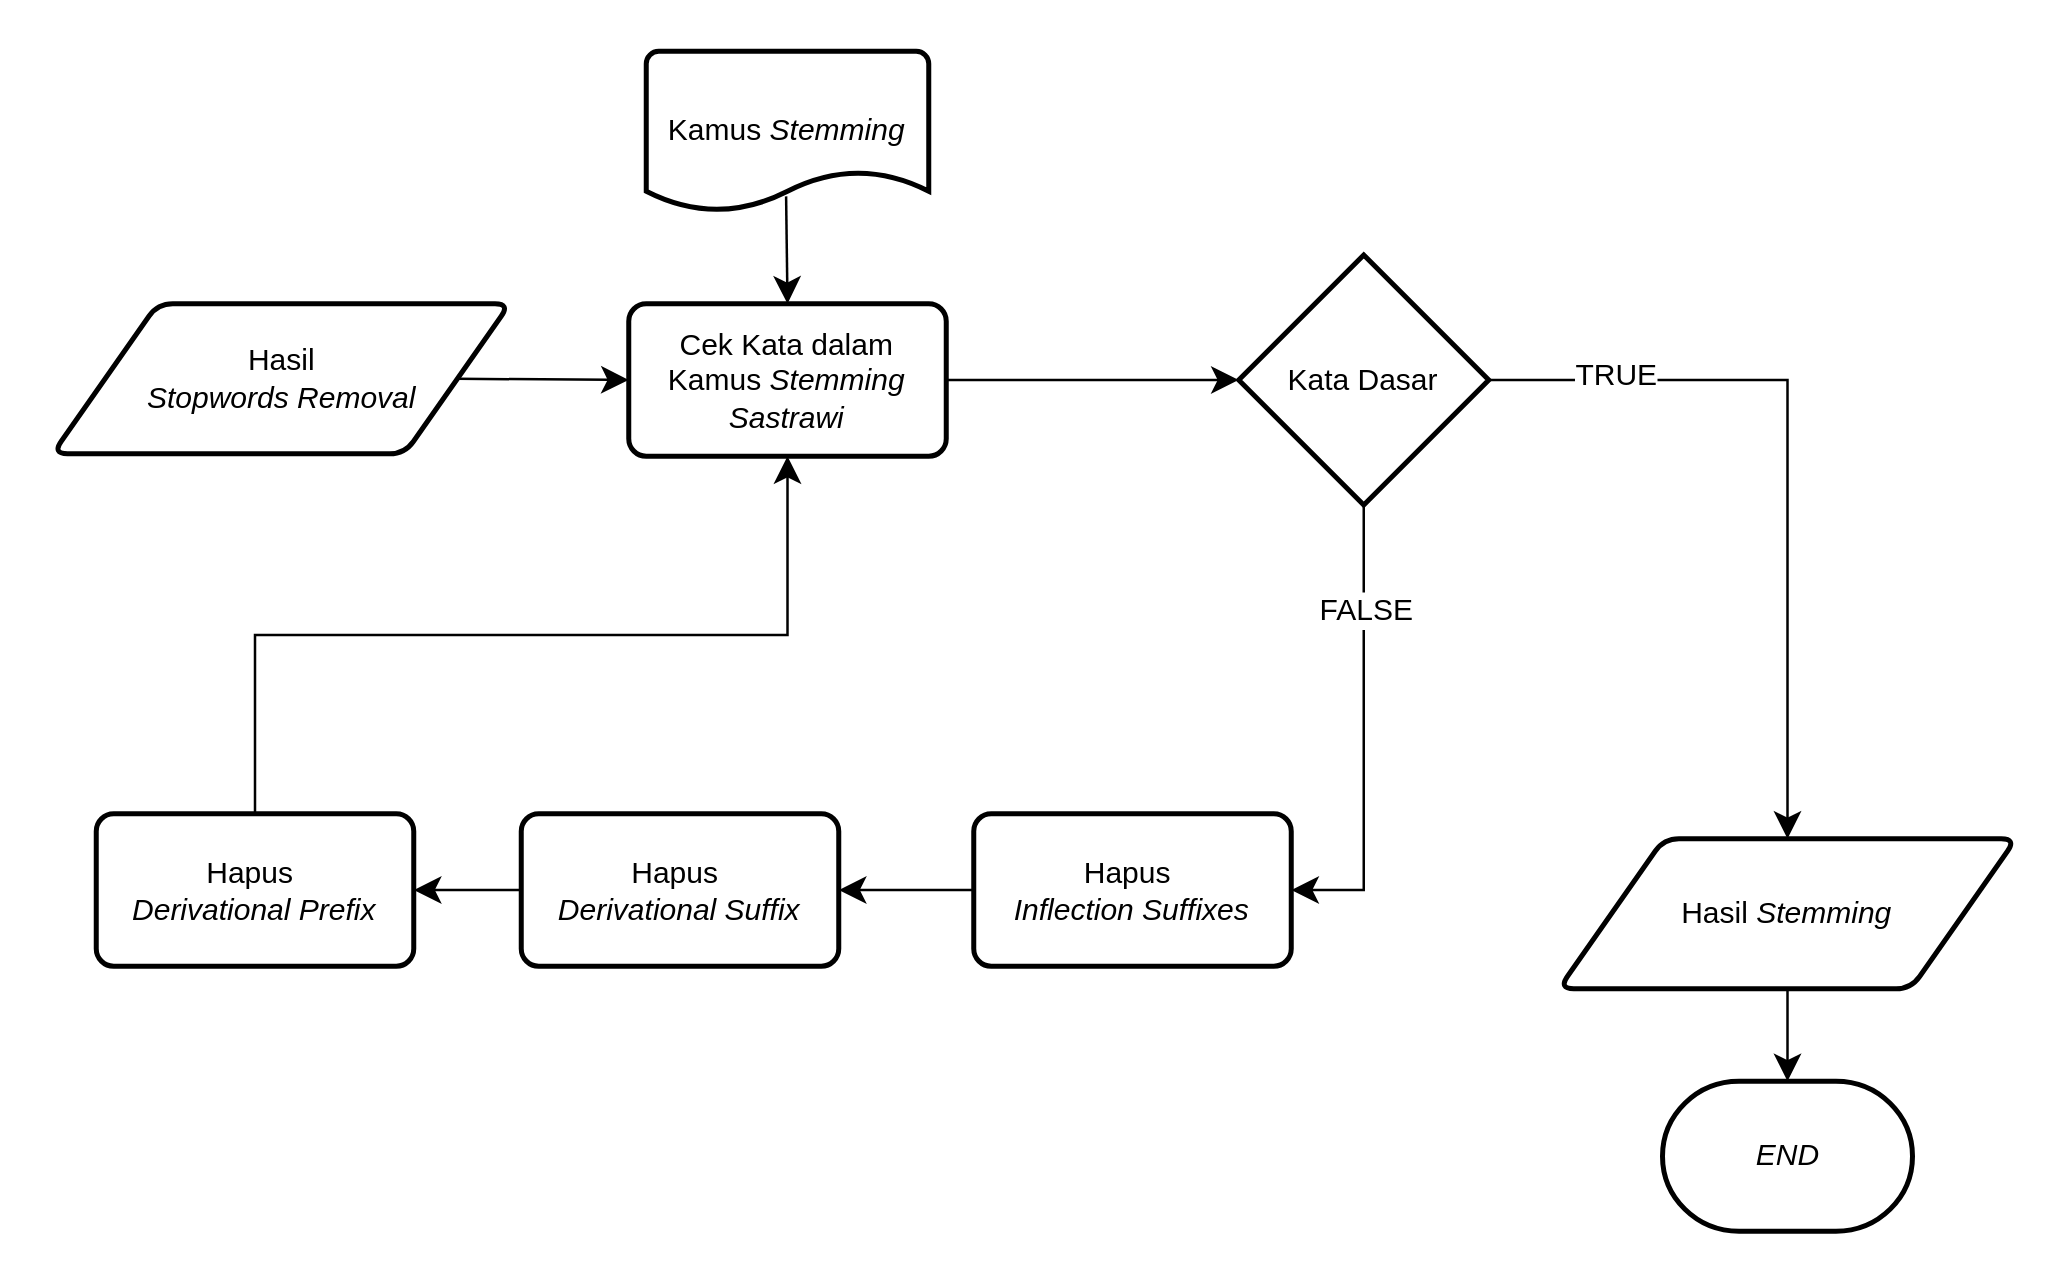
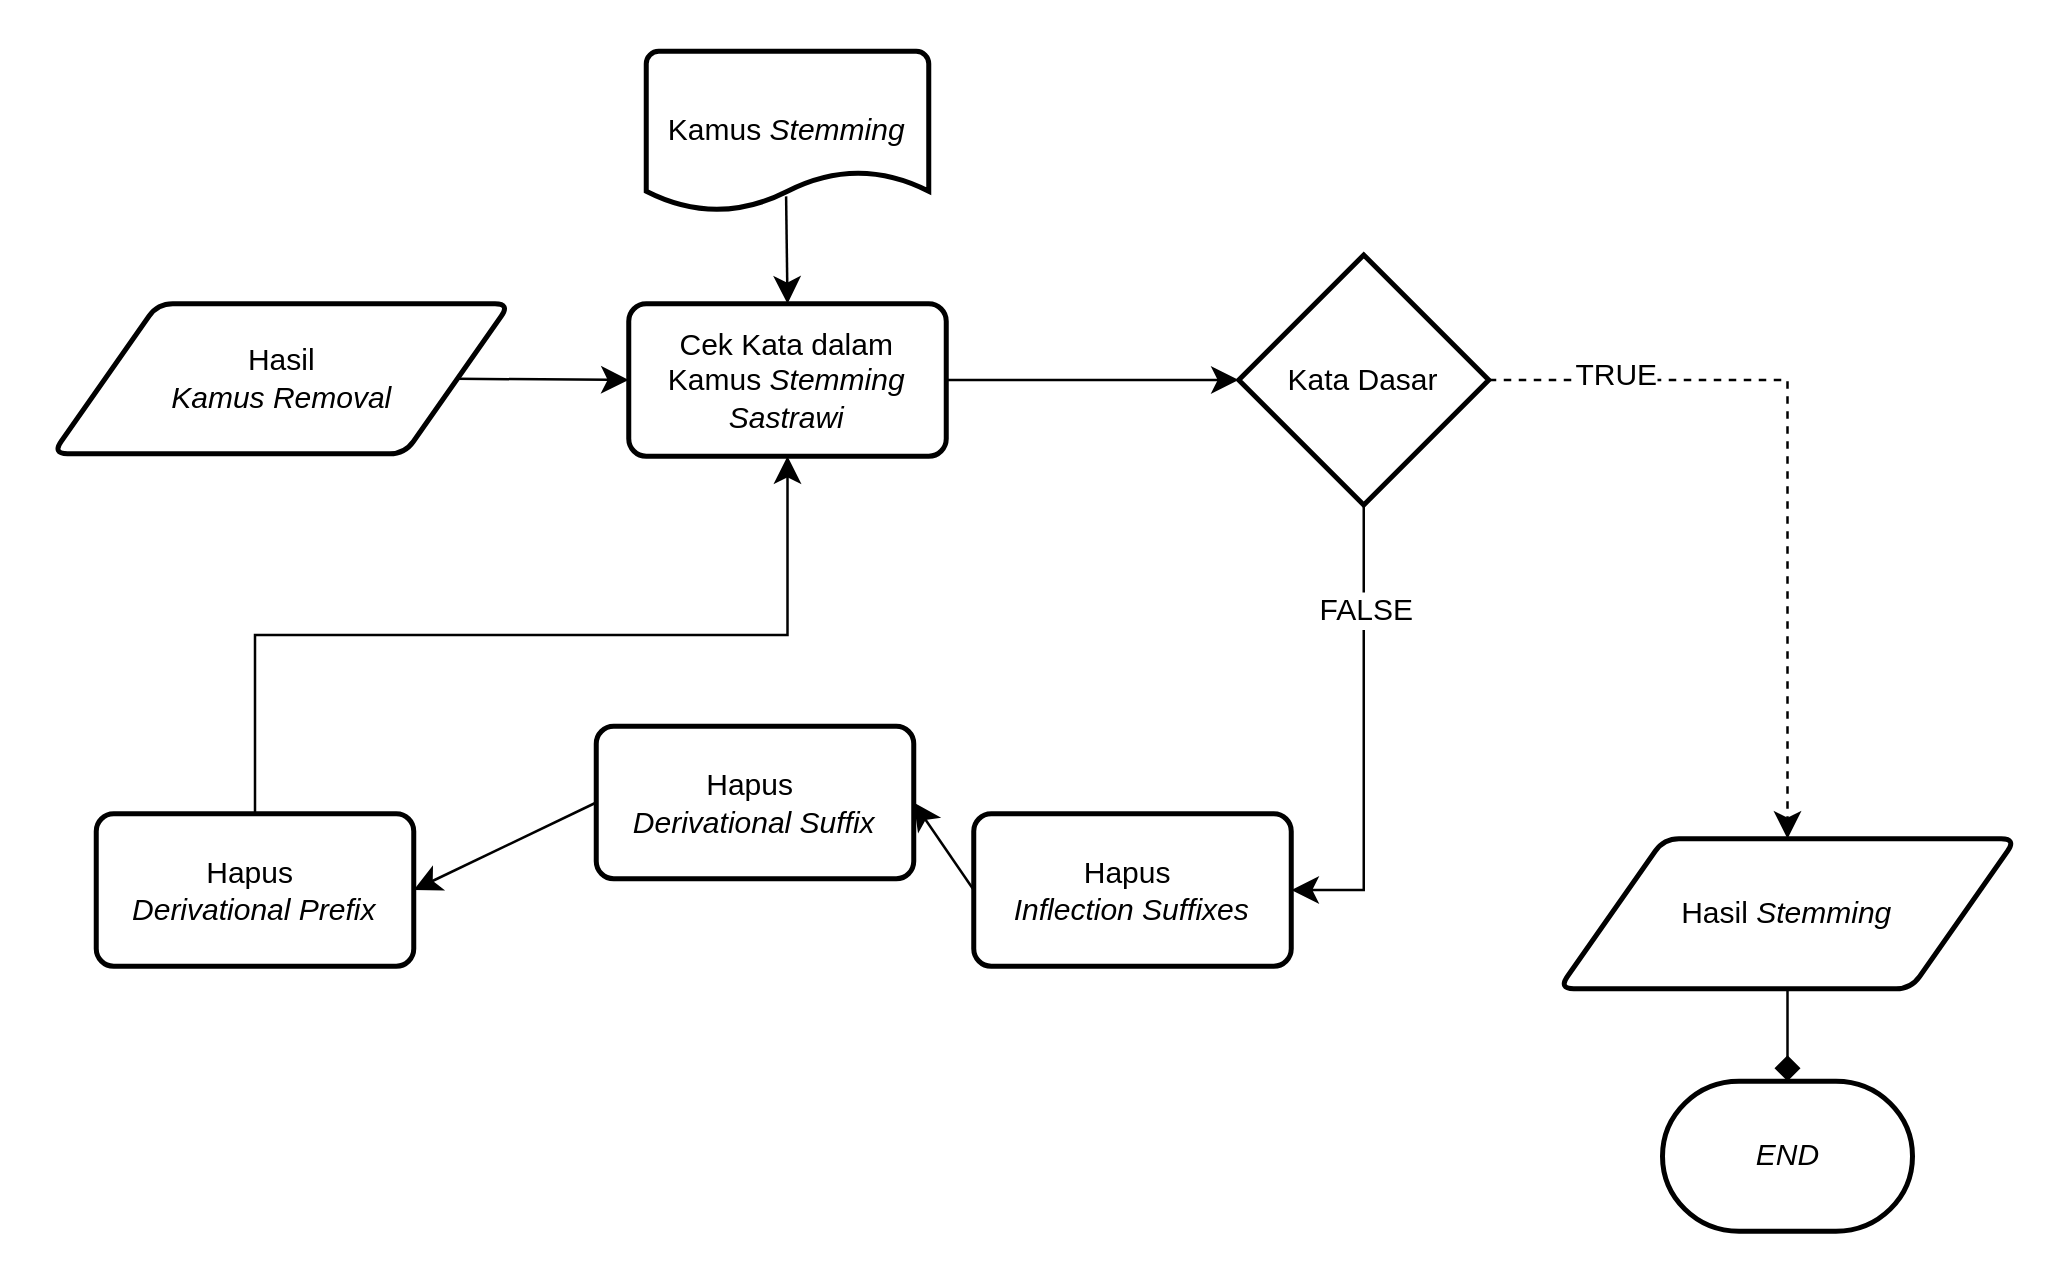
- <mxCell id="4" value="Hasil&lt;div&gt;&lt;i&gt;Stopwords Removal&lt;/i&gt;&lt;/div&gt;" style="shape=parallelogram;html=1;strokeWidth=2;perimeter=parallelogramPerimeter;whiteSpace=wrap;rounded=1;arcSize=12;size=0.23;" vertex="1" parent="1"><mxGeometry x="20.5" y="121" width="183" height="60" as="geometry" /></mxCell>
+ <mxCell id="4" value="Hasil&lt;div&gt;&lt;i&gt;Kamus Removal&lt;/i&gt;&lt;/div&gt;" style="shape=parallelogram;html=1;strokeWidth=2;perimeter=parallelogramPerimeter;whiteSpace=wrap;rounded=1;arcSize=12;size=0.23;" vertex="1" parent="1"><mxGeometry x="20.5" y="121" width="183" height="60" as="geometry" /></mxCell>
- <mxCell id="7" style="edgeStyle=orthogonalEdgeStyle;rounded=0;orthogonalLoop=1;jettySize=auto;html=1;exitX=1;exitY=0.5;exitDx=0;exitDy=0;exitPerimeter=0;entryX=0.5;entryY=0;entryDx=0;entryDy=0;fontSize=12;startSize=8;endSize=8;" edge="1" parent="1" source="11" target="6"><mxGeometry relative="1" as="geometry" /></mxCell>
+ <mxCell id="7" style="edgeStyle=orthogonalEdgeStyle;rounded=0;orthogonalLoop=1;jettySize=auto;html=1;exitX=1;exitY=0.5;exitDx=0;exitDy=0;exitPerimeter=0;entryX=0.5;entryY=0;entryDx=0;entryDy=0;fontSize=12;startSize=8;endSize=8;dashed=1;" edge="1" parent="1" source="11" target="6"><mxGeometry relative="1" as="geometry" /></mxCell>
- <mxCell id="19" value="Hapus&amp;nbsp;&lt;div&gt;&lt;i&gt;Derivational Suffix&lt;/i&gt;&lt;/div&gt;" style="rounded=1;whiteSpace=wrap;html=1;absoluteArcSize=1;arcSize=14;strokeWidth=2;" vertex="1" parent="1"><mxGeometry x="208" y="325" width="127" height="61" as="geometry" /></mxCell>
+ <mxCell id="19" value="Hapus&amp;nbsp;&lt;div&gt;&lt;i&gt;Derivational Suffix&lt;/i&gt;&lt;/div&gt;" style="rounded=1;whiteSpace=wrap;html=1;absoluteArcSize=1;arcSize=14;strokeWidth=2;" vertex="1" parent="1"><mxGeometry x="238" y="290" width="127" height="61" as="geometry" /></mxCell>
- <mxCell id="15" style="edgeStyle=none;curved=1;rounded=0;orthogonalLoop=1;jettySize=auto;html=1;exitX=0.5;exitY=1;exitDx=0;exitDy=0;entryX=0.5;entryY=0;entryDx=0;entryDy=0;entryPerimeter=0;fontSize=12;startSize=8;endSize=8;" edge="1" parent="1" source="6" target="2"><mxGeometry relative="1" as="geometry" /></mxCell>
+ <mxCell id="15" style="edgeStyle=none;curved=1;rounded=0;orthogonalLoop=1;jettySize=auto;html=1;exitX=0.5;exitY=1;exitDx=0;exitDy=0;entryX=0.5;entryY=0;entryDx=0;entryDy=0;entryPerimeter=0;fontSize=12;startSize=8;endSize=8;endArrow=diamond;" edge="1" parent="1" source="6" target="2"><mxGeometry relative="1" as="geometry" /></mxCell>
